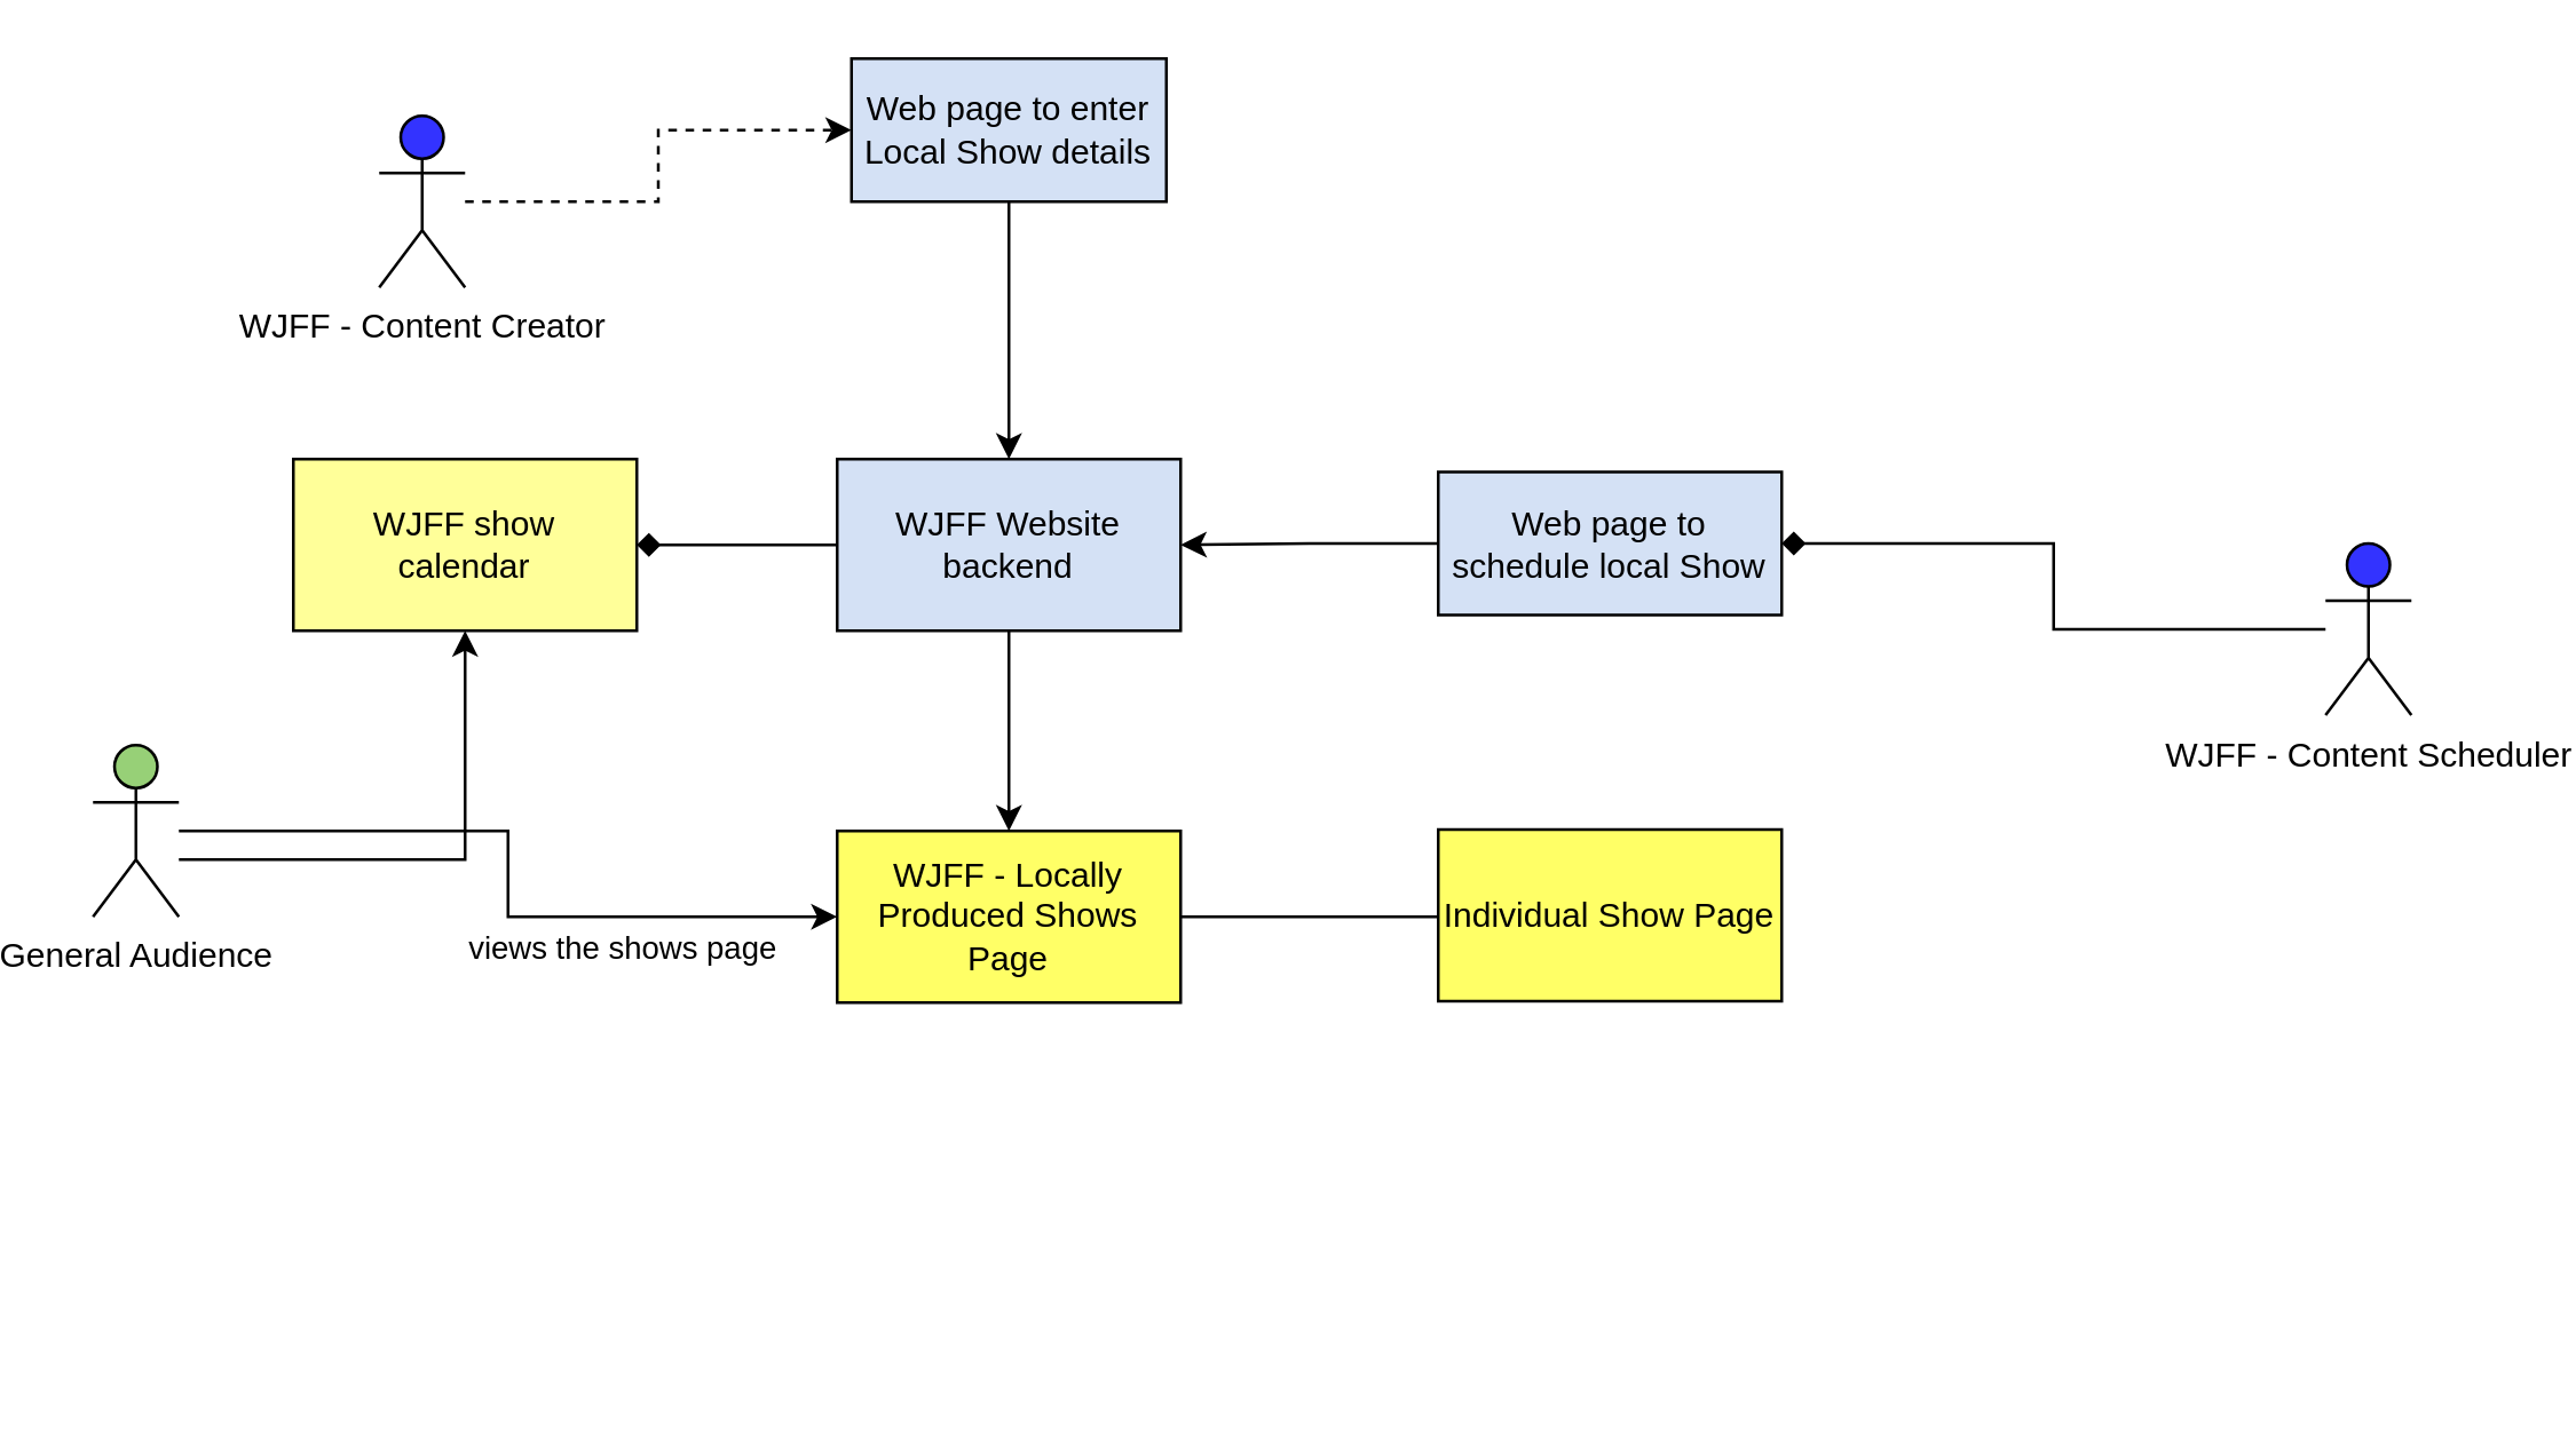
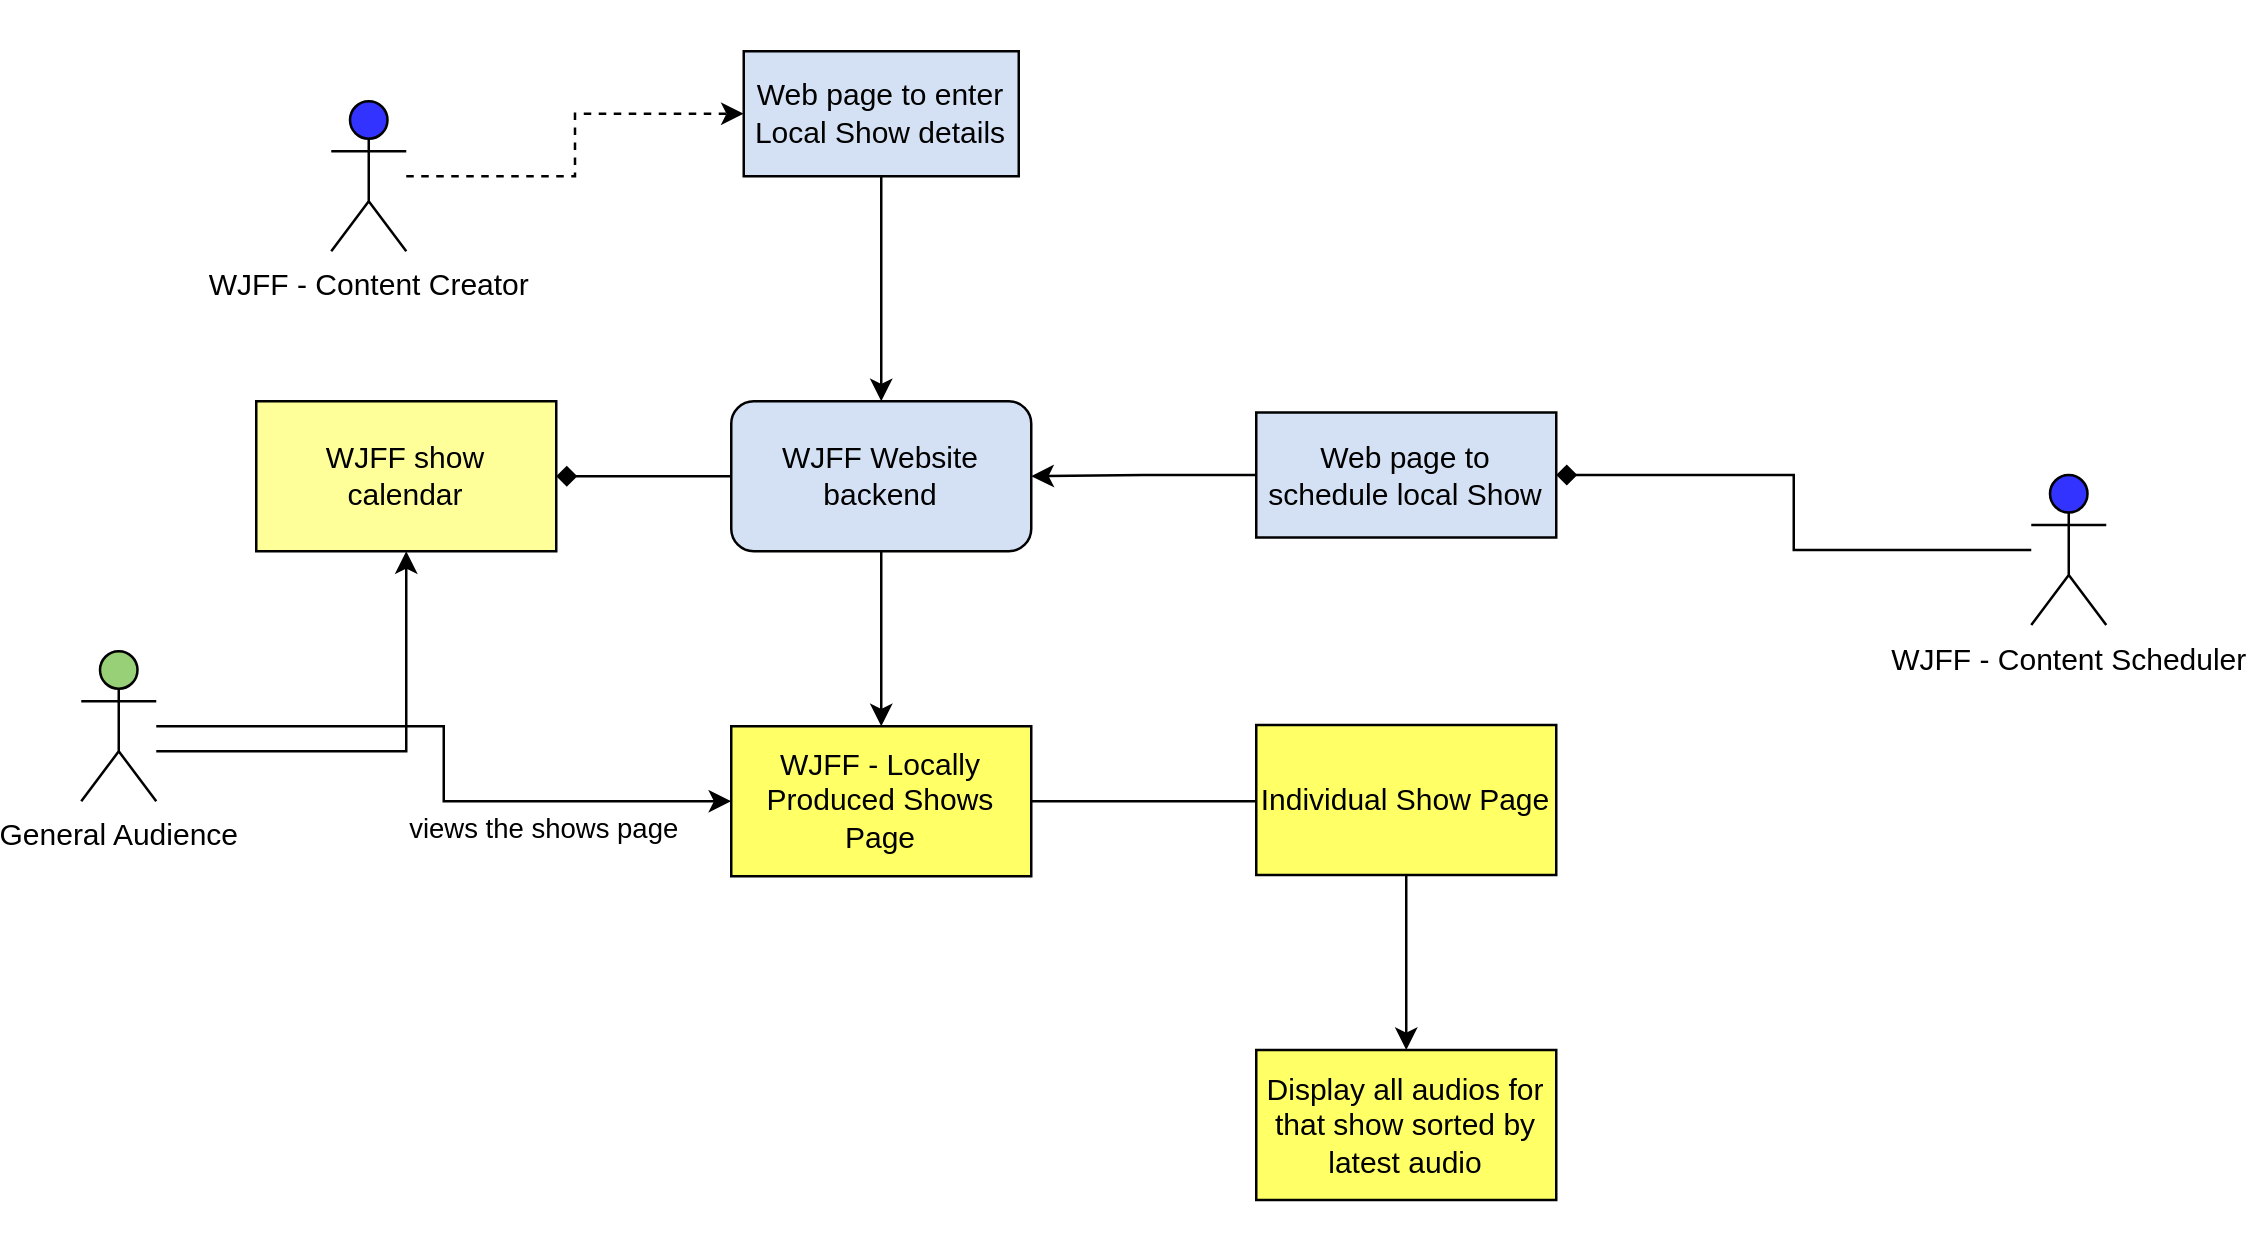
- <mxCell id="6" value="WJFF Website backend" style="rounded=0;whiteSpace=wrap;html=1;fillColor=#D4E1F5;" vertex="1" parent="1"><mxGeometry x="280" y="160" width="120" height="60" as="geometry" /></mxCell>
+ <mxCell id="6" value="WJFF Website backend" style="whiteSpace=wrap;html=1;fillColor=#D4E1F5;rounded=1;" vertex="1" parent="1"><mxGeometry x="280" y="160" width="120" height="60" as="geometry" /></mxCell>
+ <mxCell id="11" style="edgeStyle=orthogonalEdgeStyle;rounded=0;orthogonalLoop=1;jettySize=auto;html=1;entryX=0.5;entryY=0;entryDx=0;entryDy=0;" edge="1" parent="1" source="12" target="17"><mxGeometry relative="1" as="geometry" /></mxCell>
+ <mxCell id="17" value="Display all audios for that show sorted by latest audio" style="rounded=0;whiteSpace=wrap;html=1;fillColor=#FFFF66;" vertex="1" parent="1"><mxGeometry x="490" y="419.5" width="120" height="60" as="geometry" /></mxCell>
